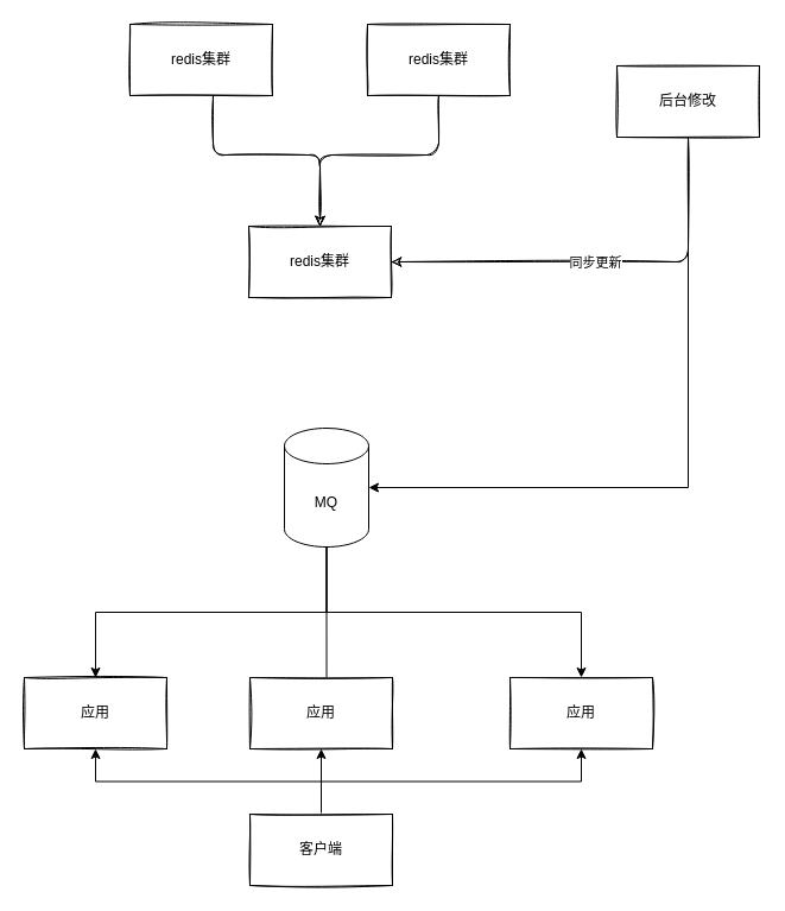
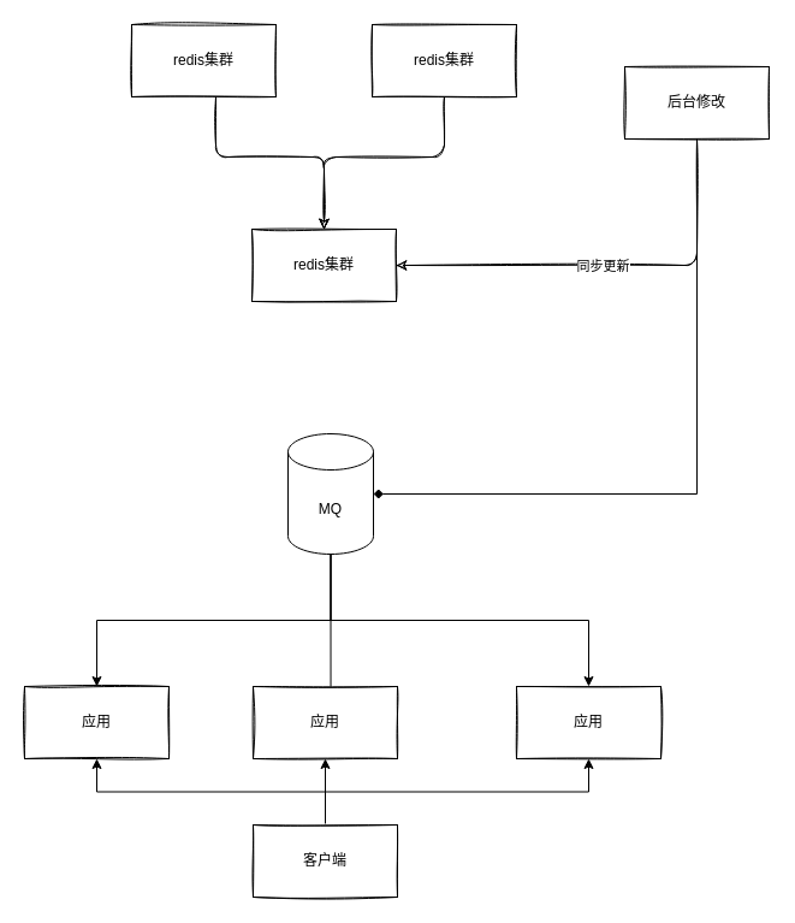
- <mxCell id="9" style="edgeStyle=orthogonalEdgeStyle;rounded=0;orthogonalLoop=1;jettySize=auto;html=1;entryX=1;entryY=0.5;entryDx=0;entryDy=0;exitX=0.5;exitY=1;exitDx=0;exitDy=0;entryPerimeter=0;" edge="1" parent="1" source="10" target="14"><mxGeometry relative="1" as="geometry"><mxPoint x="329" y="355" as="targetPoint" /></mxGeometry></mxCell>
+ <mxCell id="9" style="edgeStyle=orthogonalEdgeStyle;rounded=0;orthogonalLoop=1;jettySize=auto;html=1;entryX=1;entryY=0.5;entryDx=0;entryDy=0;exitX=0.5;exitY=1;exitDx=0;exitDy=0;entryPerimeter=0;endArrow=diamond;" edge="1" parent="1" source="10" target="14"><mxGeometry relative="1" as="geometry"><mxPoint x="329" y="355" as="targetPoint" /></mxGeometry></mxCell>
